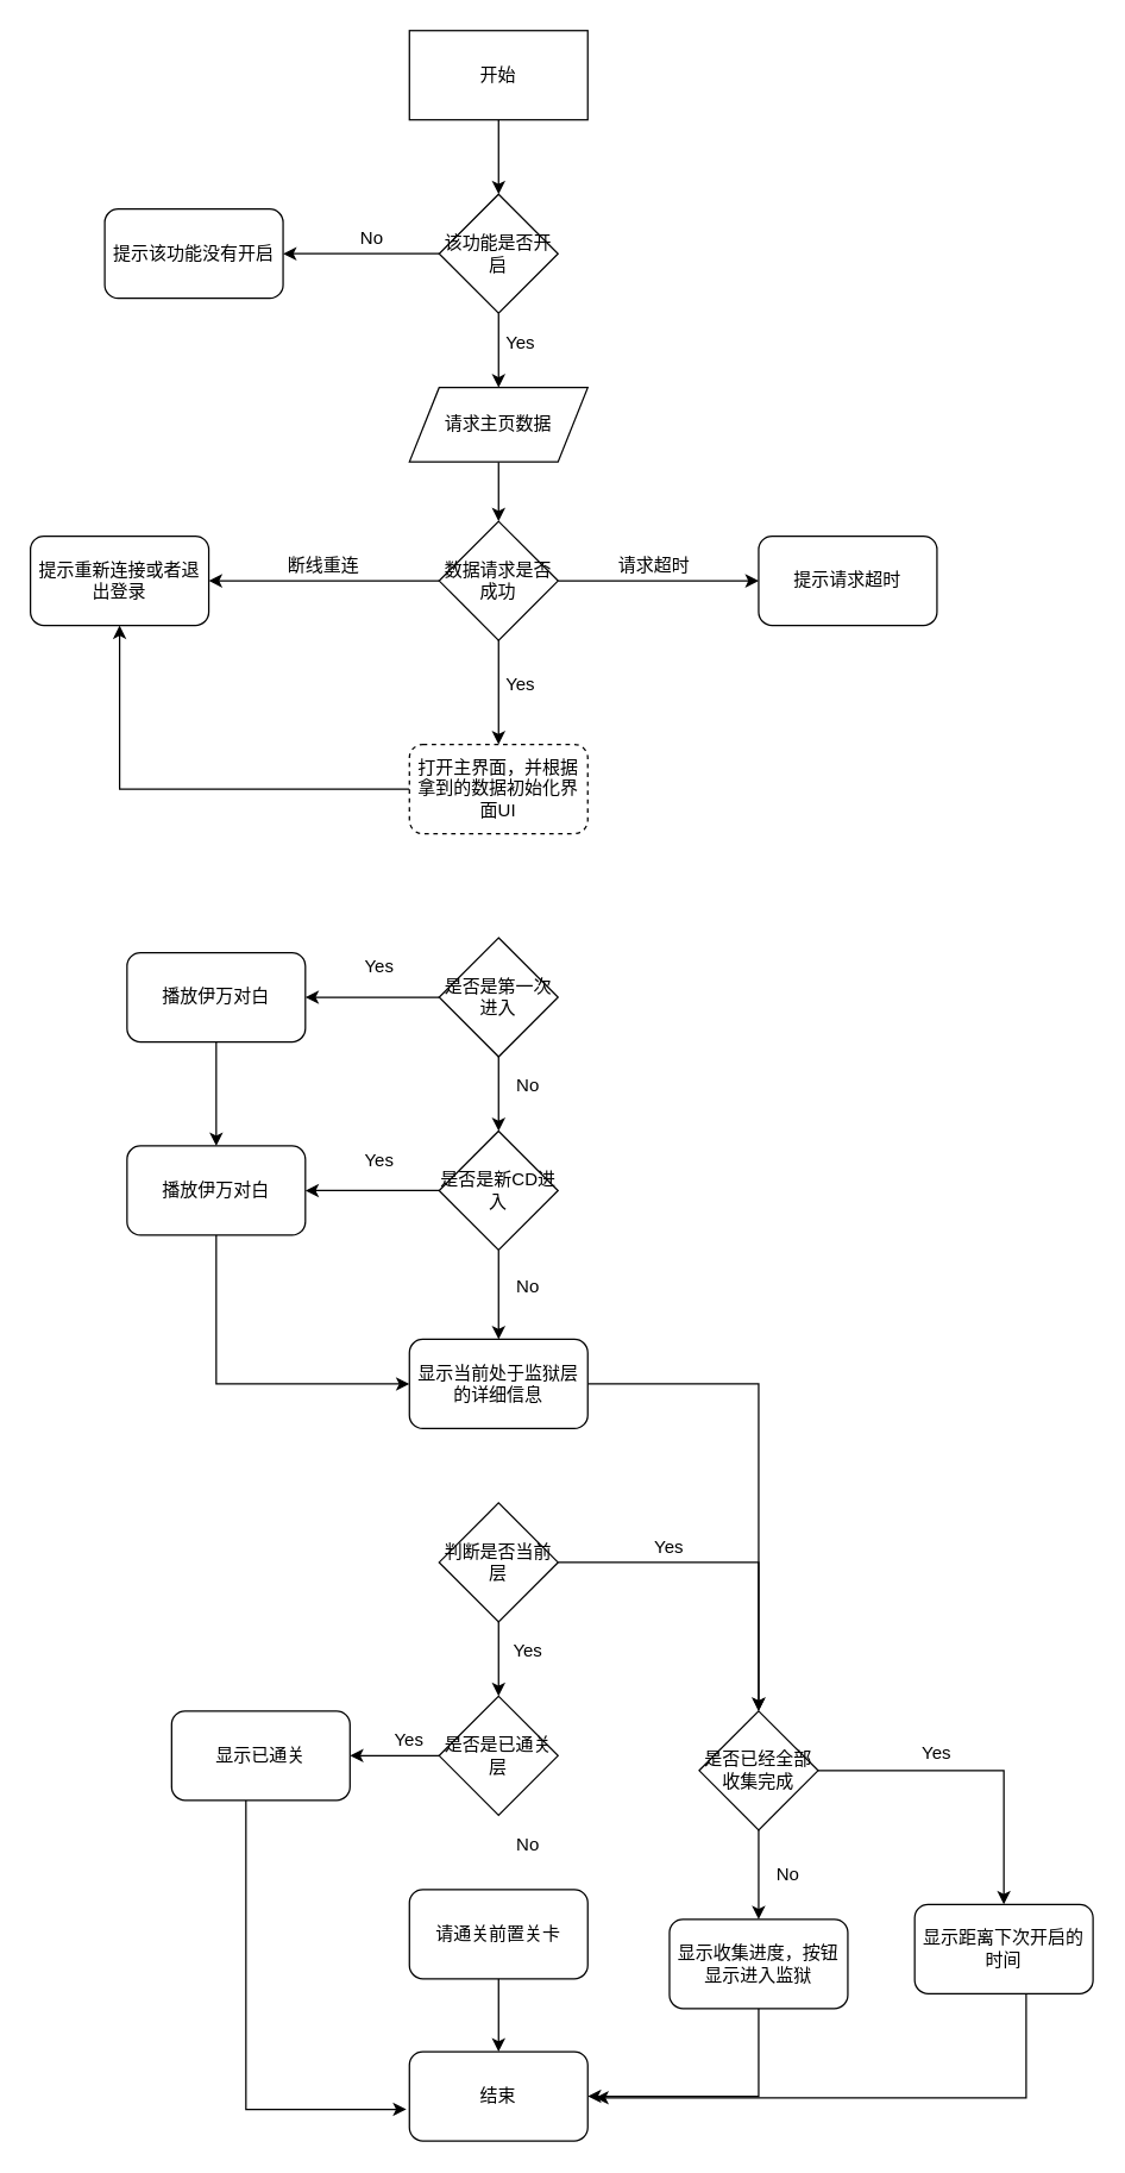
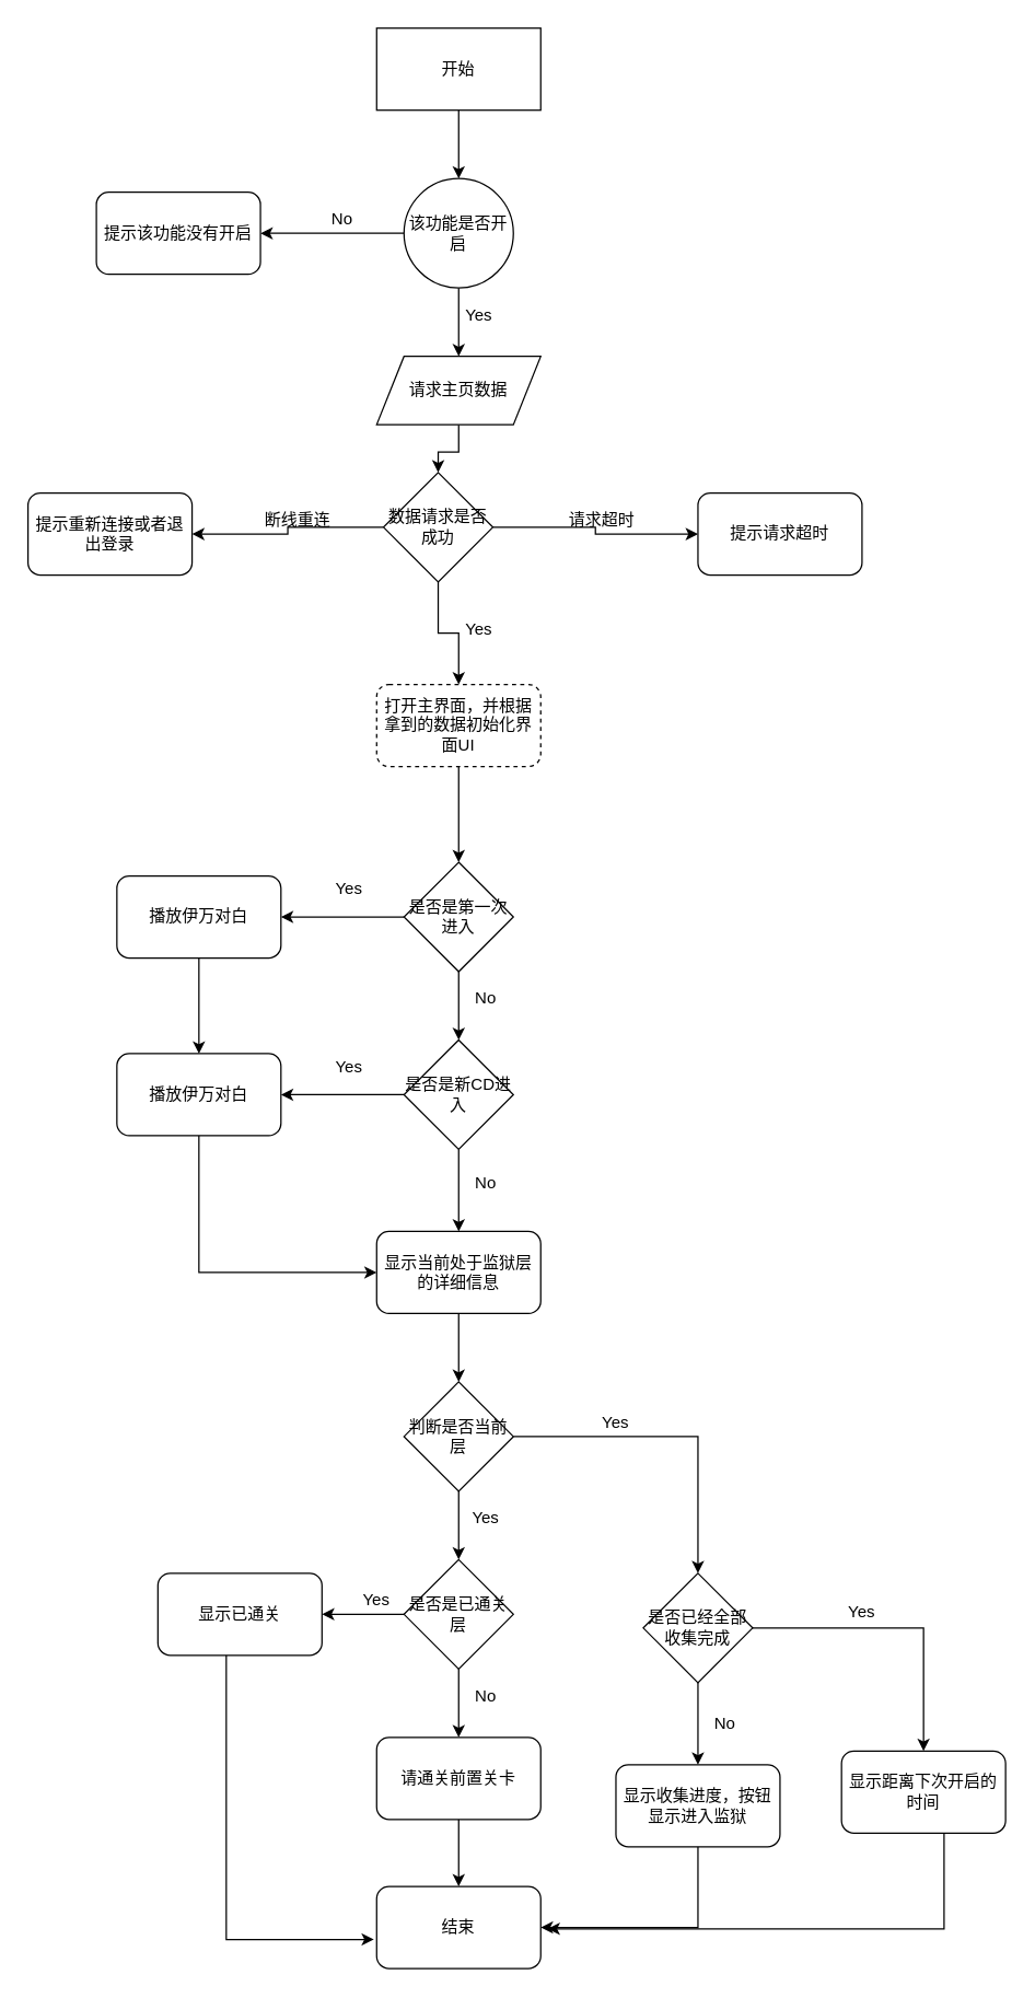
- <mxCell id="43" value="该功能是否开启" style="rhombus;whiteSpace=wrap;html=1;" vertex="1" parent="1"><mxGeometry x="295" y="130" width="80" height="80" as="geometry" /></mxCell>
+ <mxCell id="43" value="该功能是否开启" style="ellipse;whiteSpace=wrap;html=1;" vertex="1" parent="1"><mxGeometry x="295" y="130" width="80" height="80" as="geometry" /></mxCell>
- <mxCell id="50" value="数据请求是否成功" style="rhombus;whiteSpace=wrap;html=1;" vertex="1" parent="1"><mxGeometry x="295" y="350" width="80" height="80" as="geometry" /></mxCell>
+ <mxCell id="50" value="数据请求是否成功" style="rhombus;whiteSpace=wrap;html=1;" vertex="1" parent="1"><mxGeometry x="280" y="345" width="80" height="80" as="geometry" /></mxCell>
- <mxCell id="6" style="edgeStyle=orthogonalEdgeStyle;rounded=0;orthogonalLoop=1;jettySize=auto;html=1;" edge="1" parent="1" source="7" target="54"><mxGeometry relative="1" as="geometry" /></mxCell>
+ <mxCell id="6" style="edgeStyle=orthogonalEdgeStyle;rounded=0;orthogonalLoop=1;jettySize=auto;html=1;entryX=0.5;entryY=0;entryDx=0;entryDy=0;" edge="1" parent="1" source="7" target="10"><mxGeometry relative="1" as="geometry" /></mxCell>
- <mxCell id="21" style="edgeStyle=orthogonalEdgeStyle;rounded=0;orthogonalLoop=1;jettySize=auto;html=1;" parent="1" source="22" target="58" edge="1"><mxGeometry relative="1" as="geometry" /></mxCell>
+ <mxCell id="21" style="edgeStyle=orthogonalEdgeStyle;rounded=0;orthogonalLoop=1;jettySize=auto;html=1;entryX=0.5;entryY=0;entryDx=0;entryDy=0;" parent="1" source="22" target="26" edge="1"><mxGeometry relative="1" as="geometry" /></mxCell>
+ <mxCell id="31" style="edgeStyle=orthogonalEdgeStyle;rounded=0;orthogonalLoop=1;jettySize=auto;html=1;exitX=0.5;exitY=1;exitDx=0;exitDy=0;" parent="1" source="32" target="38" edge="1"><mxGeometry relative="1" as="geometry" /></mxCell>
